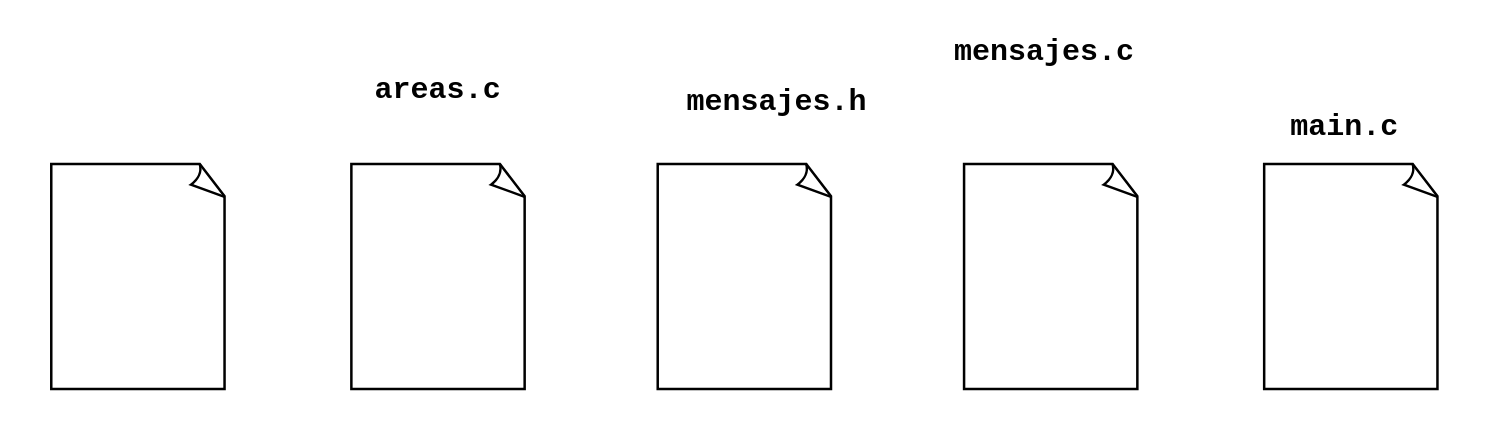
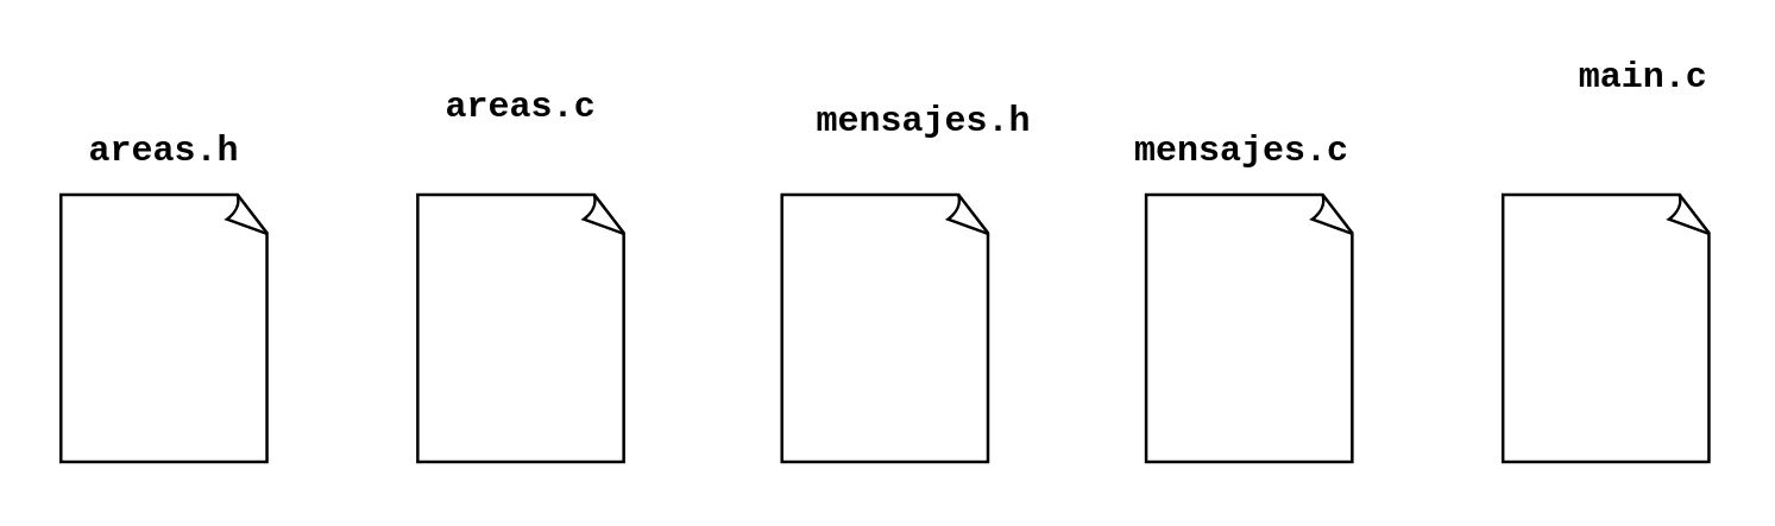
- <mxCell id="9" value="&lt;font face=&quot;Courier New&quot;&gt;&lt;b&gt;mensajes.c&lt;/b&gt;&lt;/font&gt;" style="text;html=1;align=center;verticalAlign=middle;whiteSpace=wrap;rounded=0;" parent="1" vertex="1"><mxGeometry x="380" y="5" width="75" height="30" as="geometry" /></mxCell>
+ <mxCell id="9" value="&lt;font face=&quot;Courier New&quot;&gt;&lt;b&gt;mensajes.c&lt;/b&gt;&lt;/font&gt;" style="text;html=1;align=center;verticalAlign=middle;whiteSpace=wrap;rounded=0;" parent="1" vertex="1"><mxGeometry x="380" y="35" width="75" height="30" as="geometry" /></mxCell>
+ <mxCell id="3" value="&lt;font face=&quot;Courier New&quot;&gt;&lt;b&gt;areas.h&lt;/b&gt;&lt;/font&gt;" style="text;html=1;align=center;verticalAlign=middle;whiteSpace=wrap;rounded=0;" parent="1" vertex="1"><mxGeometry x="25" y="35" width="60" height="30" as="geometry" /></mxCell>
- <mxCell id="11" value="&lt;font face=&quot;Courier New&quot;&gt;&lt;b&gt;main.c&lt;/b&gt;&lt;/font&gt;" style="text;html=1;align=center;verticalAlign=middle;whiteSpace=wrap;rounded=0;" vertex="1" parent="1"><mxGeometry x="500" y="35" width="75" height="30" as="geometry" /></mxCell>
+ <mxCell id="11" value="&lt;font face=&quot;Courier New&quot;&gt;&lt;b&gt;main.c&lt;/b&gt;&lt;/font&gt;" style="text;html=1;align=center;verticalAlign=middle;whiteSpace=wrap;rounded=0;" vertex="1" parent="1"><mxGeometry x="515" y="10" width="75" height="30" as="geometry" /></mxCell>
